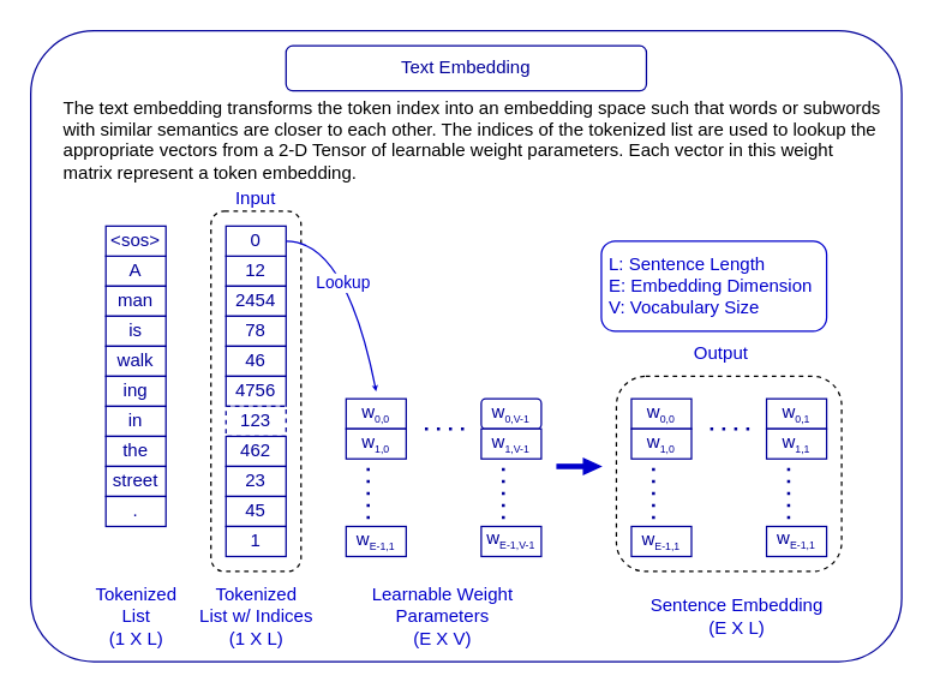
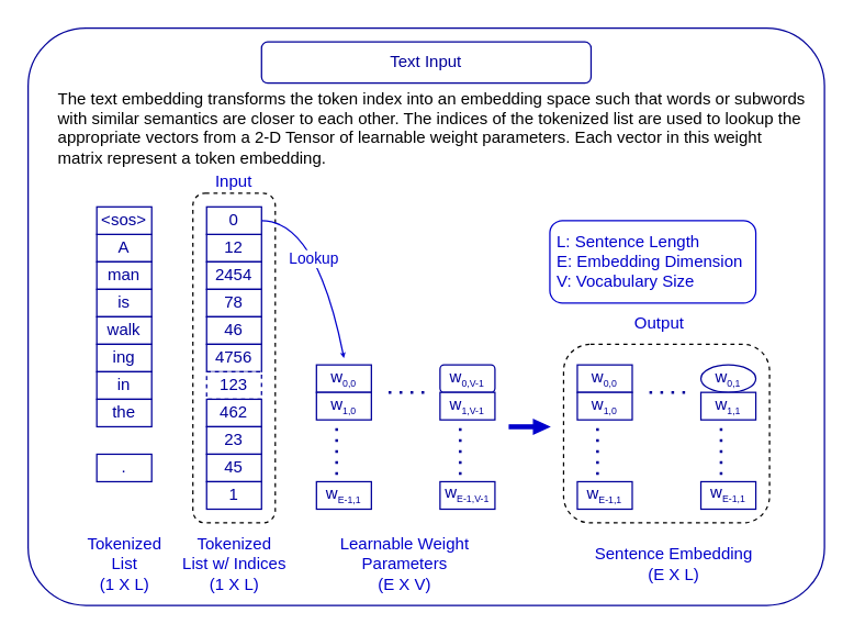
- <mxCell id="5" value="&lt;font color=&quot;#000099&quot;&gt;Text Embedding&lt;/font&gt;" style="rounded=1;whiteSpace=wrap;html=1;strokeColor=#000099;" parent="1" vertex="1"><mxGeometry x="190" y="30" width="240" height="30" as="geometry" /></mxCell>
+ <mxCell id="5" value="&lt;font color=&quot;#000099&quot;&gt;Text Input&lt;/font&gt;" style="rounded=1;whiteSpace=wrap;html=1;strokeColor=#000099;" parent="1" vertex="1"><mxGeometry x="190" y="30" width="240" height="30" as="geometry" /></mxCell>
- <mxCell id="45" value="&lt;font color=&quot;#000099&quot;&gt;w&lt;sub&gt;&lt;font style=&quot;font-size: 7px;&quot;&gt;0,1&lt;/font&gt;&lt;/sub&gt;&lt;/font&gt;" style="rounded=0;whiteSpace=wrap;html=1;strokeColor=#000099;" vertex="1" parent="6"><mxGeometry x="440" y="115" width="40" height="20" as="geometry" /></mxCell>
+ <mxCell id="45" value="&lt;font color=&quot;#000099&quot;&gt;w&lt;sub&gt;&lt;font style=&quot;font-size: 7px;&quot;&gt;0,1&lt;/font&gt;&lt;/sub&gt;&lt;/font&gt;" style="ellipse;whiteSpace=wrap;html=1;strokeColor=#000099;" vertex="1" parent="6"><mxGeometry x="440" y="115" width="40" height="20" as="geometry" /></mxCell>
- <mxCell id="16" value="&lt;font color=&quot;#000099&quot;&gt;street&lt;/font&gt;" style="rounded=0;whiteSpace=wrap;html=1;strokeColor=#000099;" parent="6" vertex="1"><mxGeometry y="160" width="40" height="20" as="geometry" /></mxCell>
